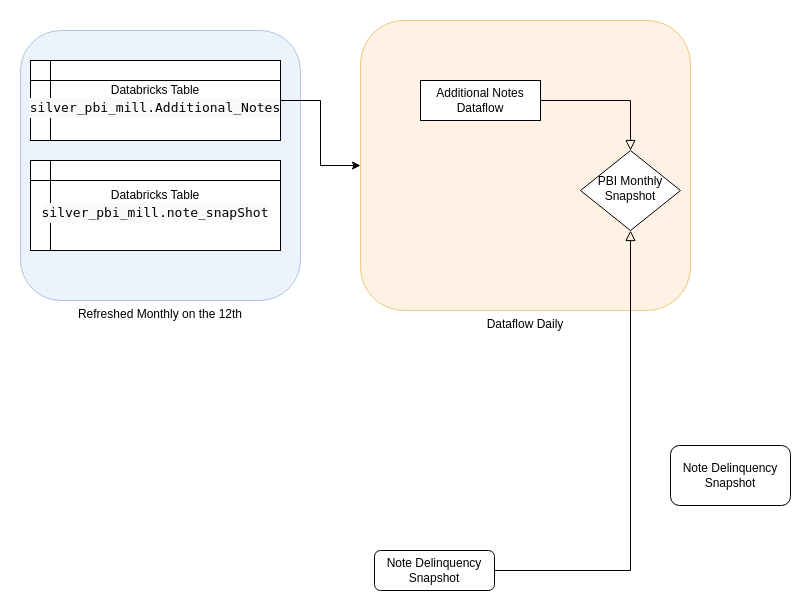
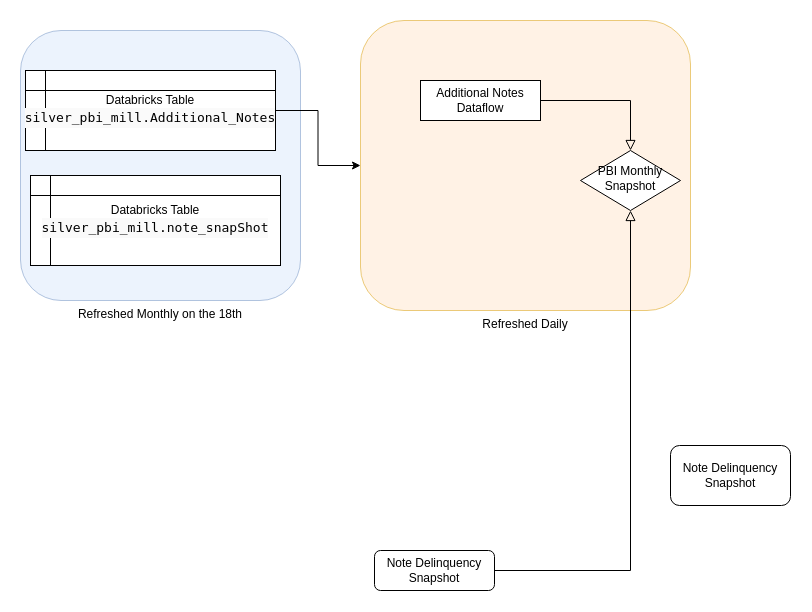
- <mxCell id="11" value="Databricks Table &lt;br&gt;&lt;div style=&quot;color: rgb(0, 0, 0); background-color: rgb(250, 250, 250); font-family: &amp;quot;Source Code Pro&amp;quot;, &amp;quot;Menlo&amp;quot;, &amp;quot;Consolas&amp;quot;, monospace, Consolas, &amp;quot;Courier New&amp;quot;, monospace; font-weight: normal; font-size: 13px; line-height: 20px;&quot;&gt;&lt;div&gt;silver_pbi_mill.Additional_Notes&lt;/div&gt;&lt;/div&gt;" style="shape=internalStorage;whiteSpace=wrap;html=1;backgroundOutline=1;labelPosition=center;verticalLabelPosition=middle;align=center;verticalAlign=middle;" vertex="1" parent="1"><mxGeometry x="30" y="60" width="250" height="80" as="geometry" /></mxCell>
+ <mxCell id="11" value="Databricks Table &lt;br&gt;&lt;div style=&quot;color: rgb(0, 0, 0); background-color: rgb(250, 250, 250); font-family: &amp;quot;Source Code Pro&amp;quot;, &amp;quot;Menlo&amp;quot;, &amp;quot;Consolas&amp;quot;, monospace, Consolas, &amp;quot;Courier New&amp;quot;, monospace; font-weight: normal; font-size: 13px; line-height: 20px;&quot;&gt;&lt;div&gt;silver_pbi_mill.Additional_Notes&lt;/div&gt;&lt;/div&gt;" style="shape=internalStorage;whiteSpace=wrap;html=1;backgroundOutline=1;labelPosition=center;verticalLabelPosition=middle;align=center;verticalAlign=middle;" vertex="1" parent="1"><mxGeometry x="25" y="70" width="250" height="80" as="geometry" /></mxCell>
- <mxCell id="7" value="&lt;div&gt;PBI Monthly Snapshot&lt;/div&gt;" style="rhombus;whiteSpace=wrap;html=1;shadow=0;fontFamily=Helvetica;fontSize=12;align=center;strokeWidth=1;spacing=6;spacingTop=-4;" parent="1" vertex="1"><mxGeometry x="580" y="150" width="100" height="80" as="geometry" /></mxCell>
+ <mxCell id="7" value="&lt;div&gt;PBI Monthly Snapshot&lt;/div&gt;" style="rhombus;whiteSpace=wrap;html=1;shadow=0;fontFamily=Helvetica;fontSize=12;align=center;strokeWidth=1;spacing=6;spacingTop=-4;" parent="1" vertex="1"><mxGeometry x="580" y="150" width="100" height="60" as="geometry" /></mxCell>
- <mxCell id="12" value="Databricks Table &lt;br&gt;&lt;div style=&quot;color: rgb(0, 0, 0); background-color: rgb(250, 250, 250); font-family: &amp;quot;Source Code Pro&amp;quot;, &amp;quot;Menlo&amp;quot;, &amp;quot;Consolas&amp;quot;, monospace, Consolas, &amp;quot;Courier New&amp;quot;, monospace; font-weight: normal; line-height: 20px; font-size: 13px;&quot;&gt;&lt;div&gt;silver_pbi_mill.note_snapShot&lt;/div&gt;&lt;/div&gt;" style="shape=internalStorage;whiteSpace=wrap;html=1;backgroundOutline=1;labelPosition=center;verticalLabelPosition=middle;align=center;verticalAlign=middle;" vertex="1" parent="1"><mxGeometry x="30" y="160" width="250" height="90" as="geometry" /></mxCell>
+ <mxCell id="12" value="Databricks Table &lt;br&gt;&lt;div style=&quot;color: rgb(0, 0, 0); background-color: rgb(250, 250, 250); font-family: &amp;quot;Source Code Pro&amp;quot;, &amp;quot;Menlo&amp;quot;, &amp;quot;Consolas&amp;quot;, monospace, Consolas, &amp;quot;Courier New&amp;quot;, monospace; font-weight: normal; line-height: 20px; font-size: 13px;&quot;&gt;&lt;div&gt;silver_pbi_mill.note_snapShot&lt;/div&gt;&lt;/div&gt;" style="shape=internalStorage;whiteSpace=wrap;html=1;backgroundOutline=1;labelPosition=center;verticalLabelPosition=middle;align=center;verticalAlign=middle;" vertex="1" parent="1"><mxGeometry x="30" y="175" width="250" height="90" as="geometry" /></mxCell>
- <mxCell id="3" value="Refreshed Monthly on the 12th" style="rounded=1;whiteSpace=wrap;html=1;direction=south;fillColor=#dae8fc;strokeColor=#6c8ebf;opacity=50;labelPosition=center;verticalLabelPosition=bottom;align=center;verticalAlign=top;" vertex="1" parent="1"><mxGeometry y="30" width="280" height="270" as="geometry" x="20" /></mxCell>
+ <mxCell id="3" value="Refreshed Monthly on the 18th" style="rounded=1;whiteSpace=wrap;html=1;direction=south;fillColor=#dae8fc;strokeColor=#6c8ebf;opacity=50;labelPosition=center;verticalLabelPosition=bottom;align=center;verticalAlign=top;" vertex="1" parent="1"><mxGeometry y="30" width="280" height="270" as="geometry" x="20" /></mxCell>
- <mxCell id="2" value="Dataflow Daily" style="rounded=1;whiteSpace=wrap;html=1;direction=south;fillColor=#ffe6cc;strokeColor=#d79b00;opacity=50;imageVerticalAlign=middle;labelPosition=center;verticalLabelPosition=bottom;align=center;verticalAlign=top;" vertex="1" parent="1"><mxGeometry x="360" y="20" width="330" height="290" as="geometry" /></mxCell>
+ <mxCell id="2" value="Refreshed Daily" style="rounded=1;whiteSpace=wrap;html=1;direction=south;fillColor=#ffe6cc;strokeColor=#d79b00;opacity=50;imageVerticalAlign=middle;labelPosition=center;verticalLabelPosition=bottom;align=center;verticalAlign=top;" vertex="1" parent="1"><mxGeometry x="360" y="20" width="330" height="290" as="geometry" /></mxCell>
